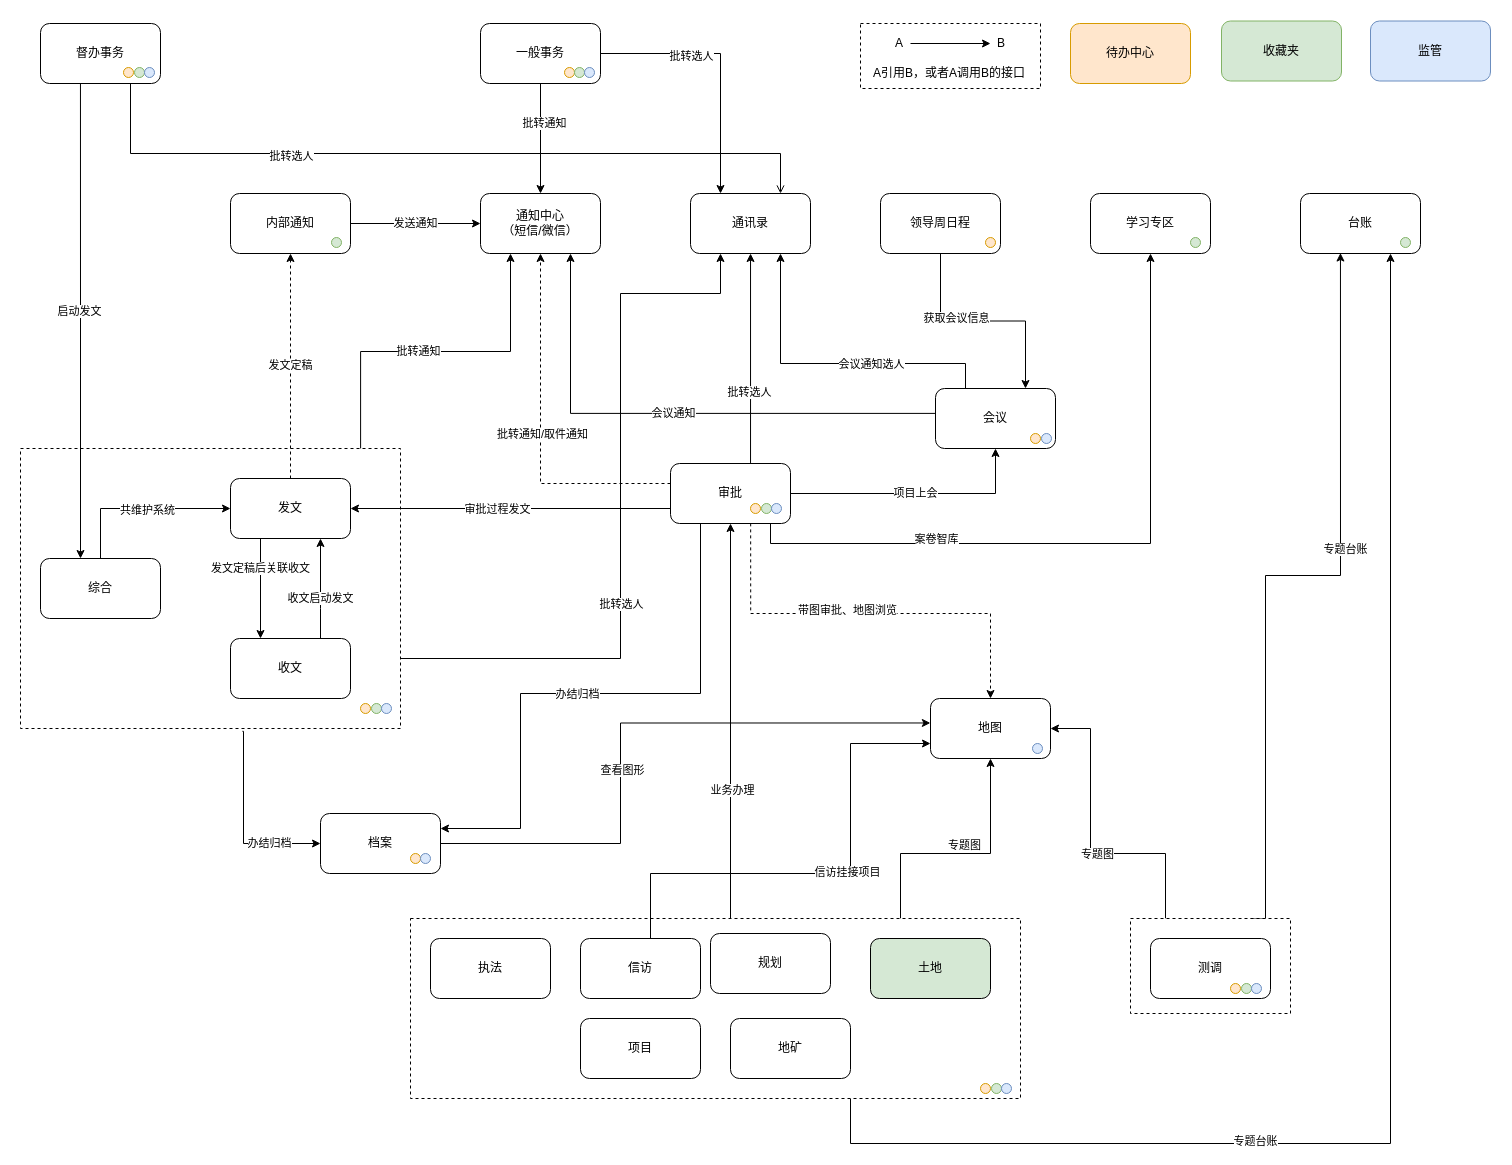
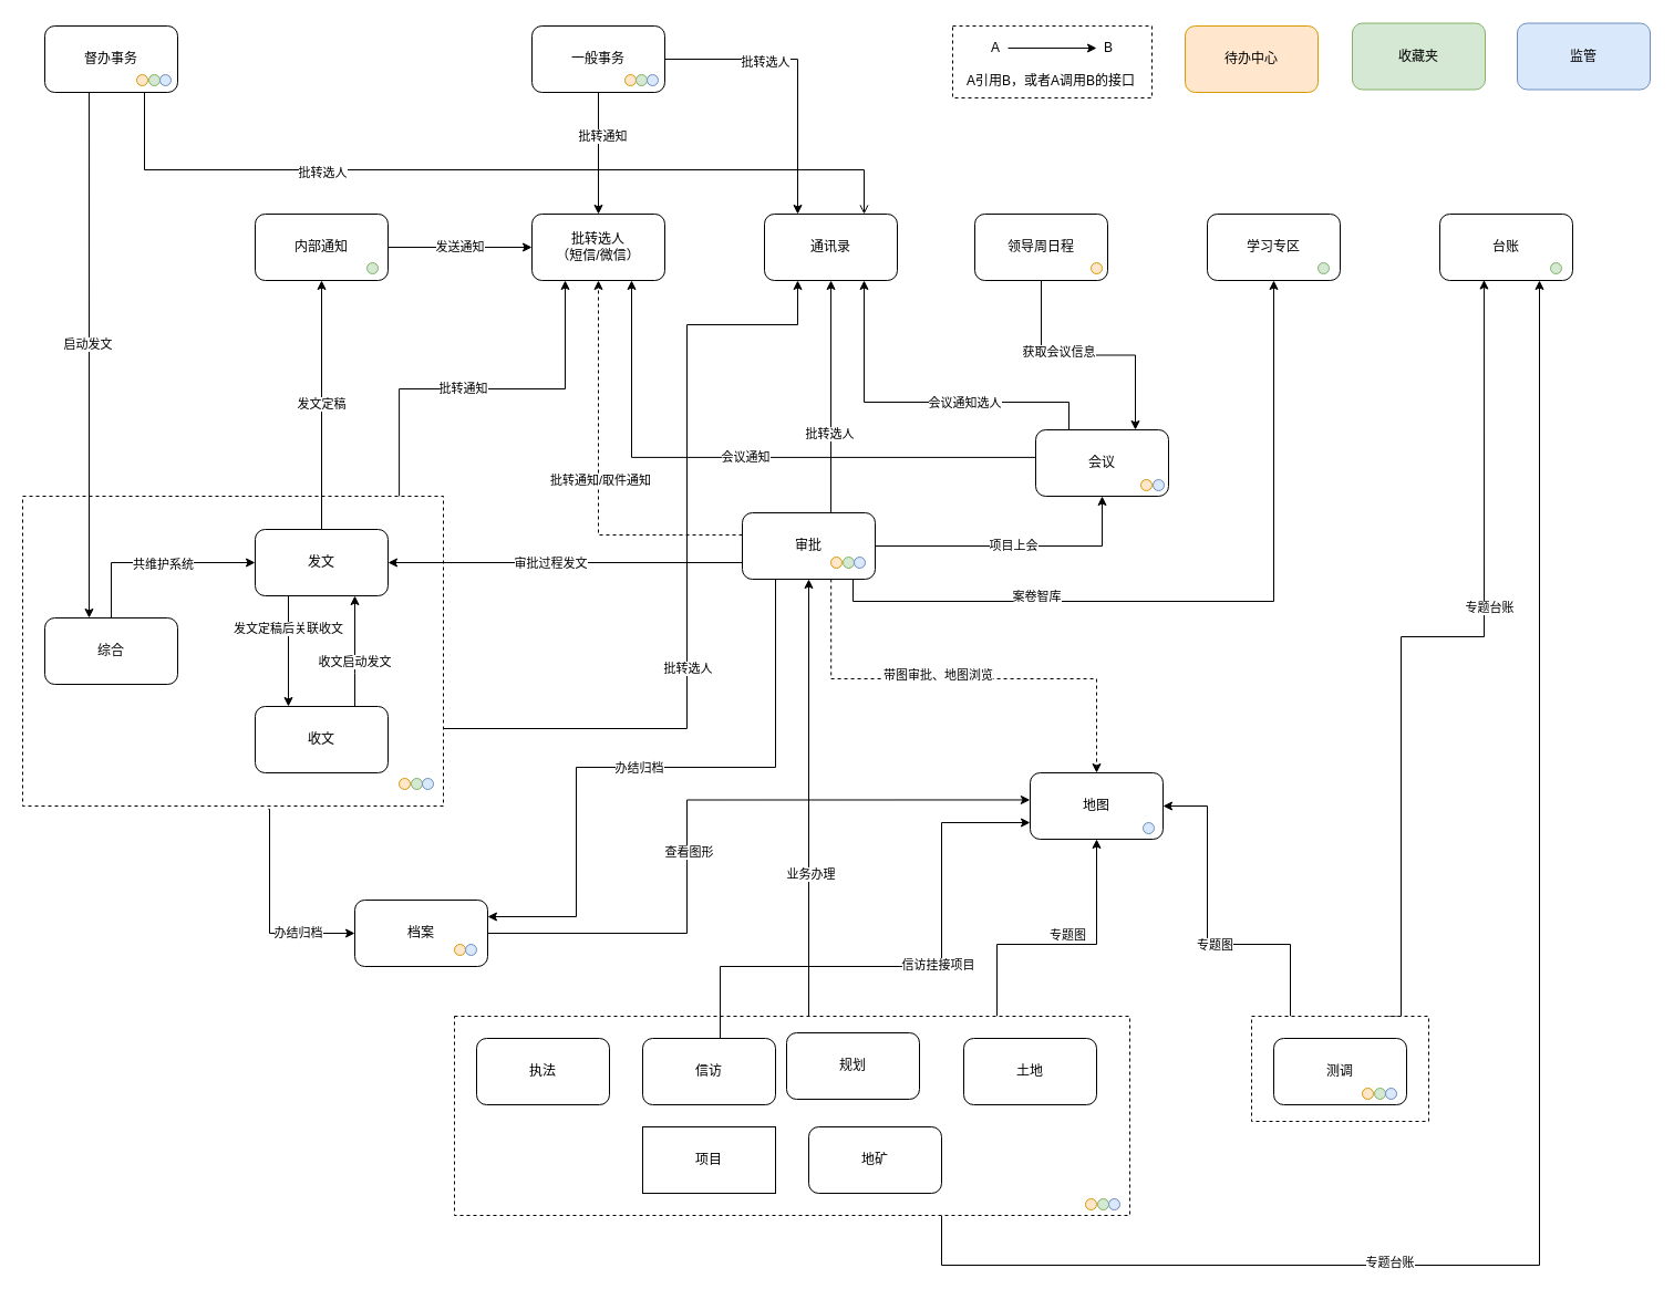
- <mxCell id="29" value="通知中心&lt;br&gt;（短信/微信）" style="rounded=1;whiteSpace=wrap;html=1;" vertex="1" parent="1"><mxGeometry x="480" y="193" width="120" height="60" as="geometry" /></mxCell>
+ <mxCell id="29" value="批转选人&lt;br&gt;（短信/微信）" style="rounded=1;whiteSpace=wrap;html=1;" vertex="1" parent="1"><mxGeometry x="480" y="193" width="120" height="60" as="geometry" /></mxCell>
- <mxCell id="24" value="发文定稿" style="edgeStyle=orthogonalEdgeStyle;rounded=0;orthogonalLoop=1;jettySize=auto;html=1;entryX=0.5;entryY=1;entryDx=0;entryDy=0;dashed=1;" edge="1" parent="1" source="26" target="23"><mxGeometry relative="1" as="geometry" /></mxCell>
+ <mxCell id="24" value="发文定稿" style="edgeStyle=orthogonalEdgeStyle;rounded=0;orthogonalLoop=1;jettySize=auto;html=1;entryX=0.5;entryY=1;entryDx=0;entryDy=0;" edge="1" parent="1" source="26" target="23"><mxGeometry relative="1" as="geometry" /></mxCell>
- <mxCell id="71" value="土地" style="rounded=1;whiteSpace=wrap;html=1;fillColor=#d5e8d4;" vertex="1" parent="1"><mxGeometry x="870" y="938" width="120" height="60" as="geometry" /></mxCell>
+ <mxCell id="71" value="土地" style="rounded=1;whiteSpace=wrap;html=1;" vertex="1" parent="1"><mxGeometry x="870" y="938" width="120" height="60" as="geometry" /></mxCell>
- <mxCell id="72" value="项目" style="rounded=1;whiteSpace=wrap;html=1;" vertex="1" parent="1"><mxGeometry x="580" y="1018" width="120" height="60" as="geometry" /></mxCell>
+ <mxCell id="72" value="项目" style="whiteSpace=wrap;html=1;rounded=0;" vertex="1" parent="1"><mxGeometry x="580" y="1018" width="120" height="60" as="geometry" /></mxCell>
